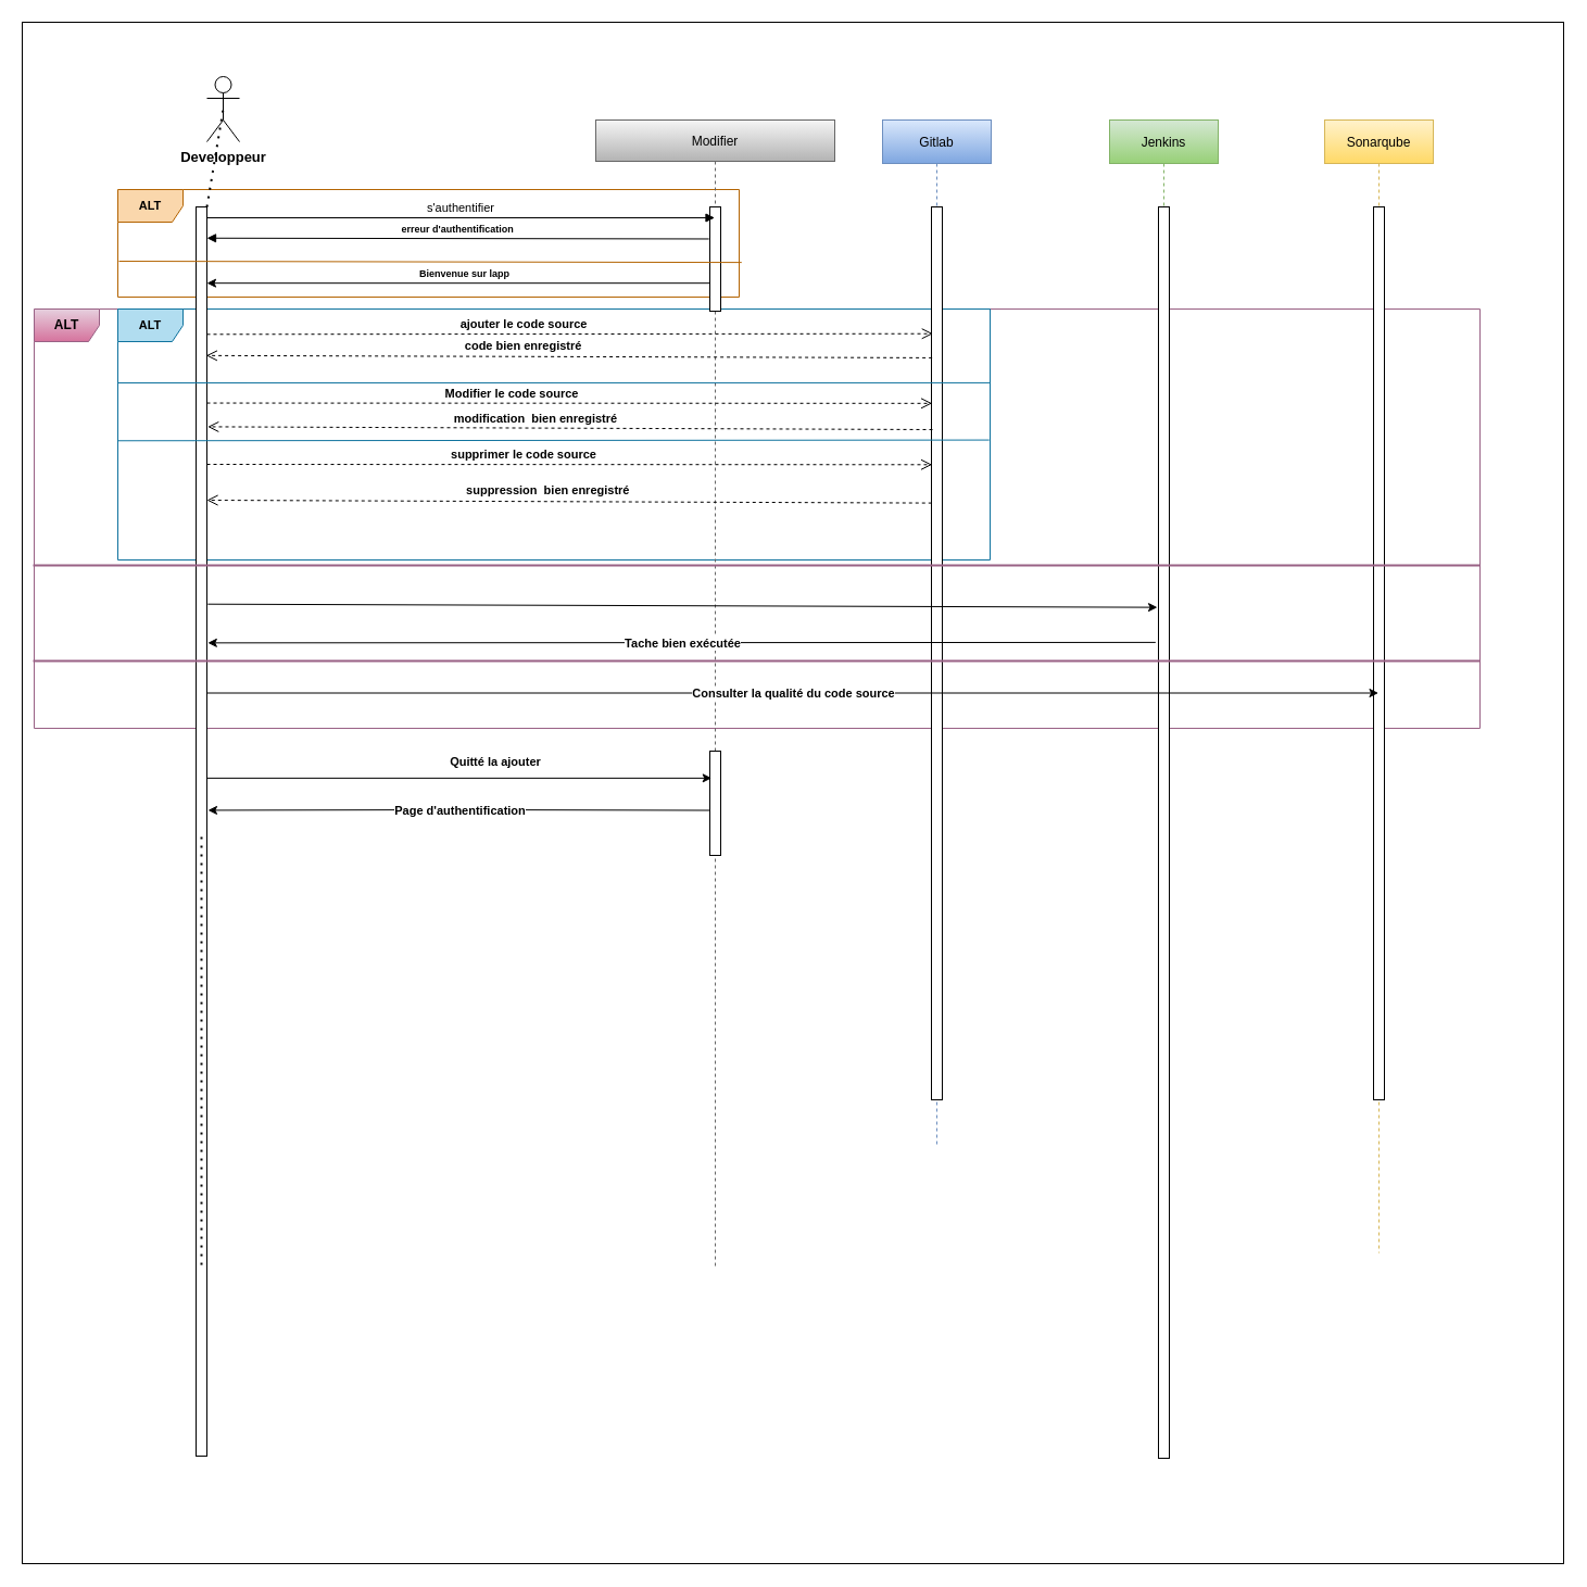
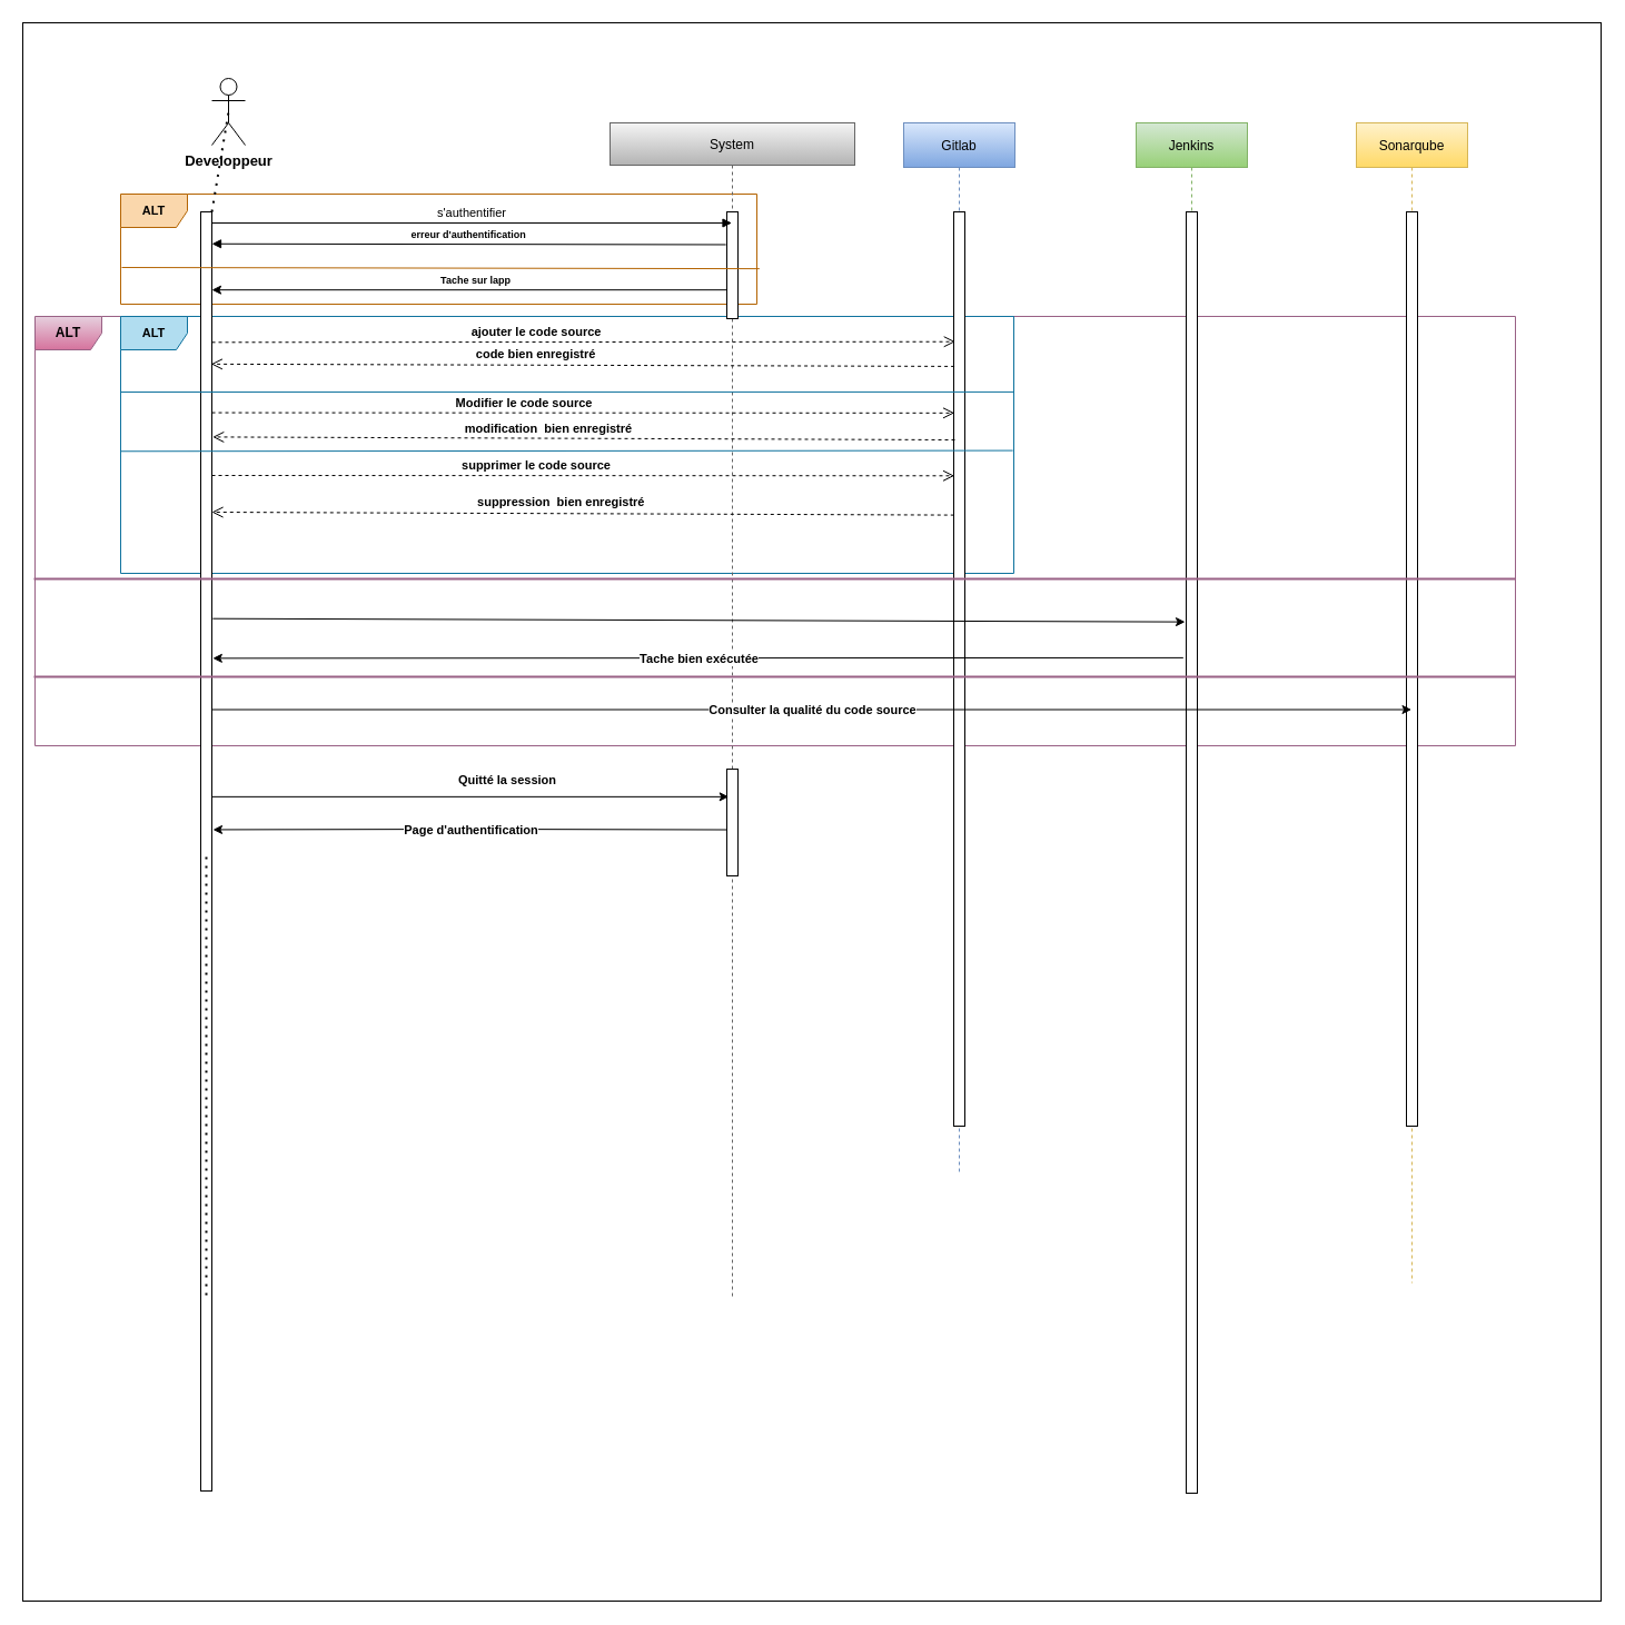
- <mxCell id="6" value="Modifier" style="shape=umlLifeline;perimeter=lifelinePerimeter;container=1;collapsible=0;recursiveResize=0;rounded=0;shadow=0;strokeWidth=1;size=38;gradientColor=#b3b3b3;fillColor=#f5f5f5;strokeColor=#666666;" parent="1" vertex="1"><mxGeometry x="548" y="110" width="220" height="1056" as="geometry" /></mxCell>
+ <mxCell id="6" value="System" style="shape=umlLifeline;perimeter=lifelinePerimeter;container=1;collapsible=0;recursiveResize=0;rounded=0;shadow=0;strokeWidth=1;size=38;gradientColor=#b3b3b3;fillColor=#f5f5f5;strokeColor=#666666;" parent="1" vertex="1"><mxGeometry x="548" y="110" width="220" height="1056" as="geometry" /></mxCell>
- <mxCell id="17" value="&lt;b&gt;Bienvenue sur lapp&lt;/b&gt;" style="text;html=1;strokeColor=none;fillColor=none;align=center;verticalAlign=middle;whiteSpace=wrap;rounded=0;fontSize=9;" vertex="1" parent="1"><mxGeometry x="372" y="251" width="111" as="geometry" /></mxCell>
+ <mxCell id="17" value="&lt;b&gt;Tache sur lapp&lt;/b&gt;" style="text;html=1;strokeColor=none;fillColor=none;align=center;verticalAlign=middle;whiteSpace=wrap;rounded=0;fontSize=9;" vertex="1" parent="1"><mxGeometry x="372" y="251" width="111" as="geometry" /></mxCell>
- <mxCell id="41" value="&lt;b&gt;&lt;font style=&quot;font-size: 11px&quot;&gt;Quitté la ajouter&lt;/font&gt;&lt;/b&gt;" style="text;html=1;strokeColor=none;fillColor=none;align=center;verticalAlign=middle;whiteSpace=wrap;rounded=0;fontSize=9;" vertex="1" parent="1"><mxGeometry x="408" y="691" width="96" height="20" as="geometry" /></mxCell>
+ <mxCell id="41" value="&lt;b&gt;&lt;font style=&quot;font-size: 11px&quot;&gt;Quitté la session&lt;/font&gt;&lt;/b&gt;" style="text;html=1;strokeColor=none;fillColor=none;align=center;verticalAlign=middle;whiteSpace=wrap;rounded=0;fontSize=9;" vertex="1" parent="1"><mxGeometry x="408" y="691" width="96" height="20" as="geometry" /></mxCell>
